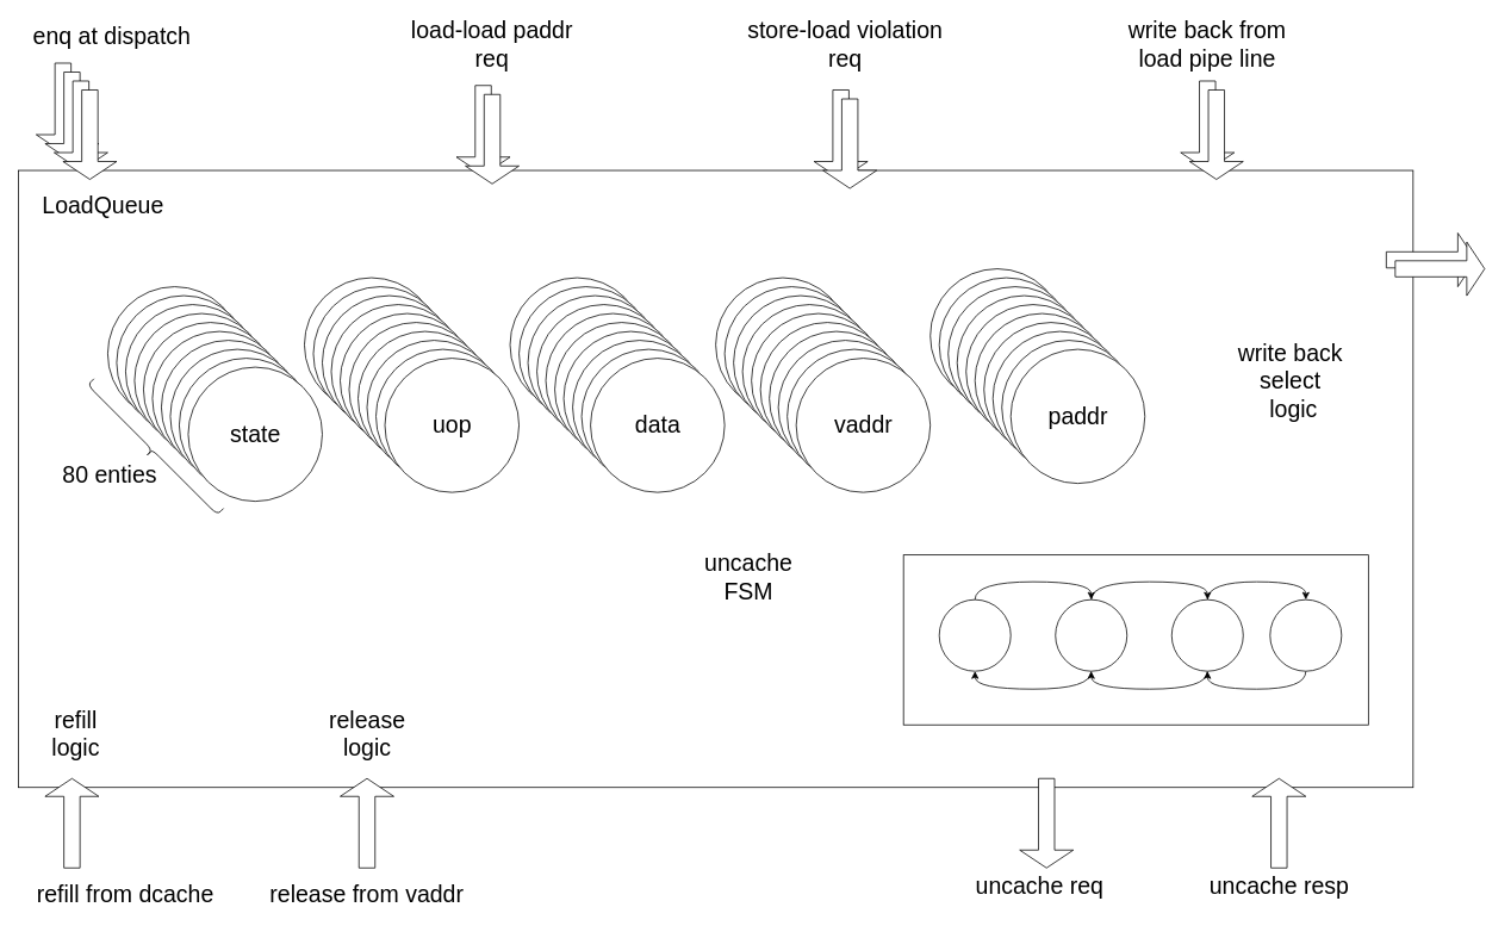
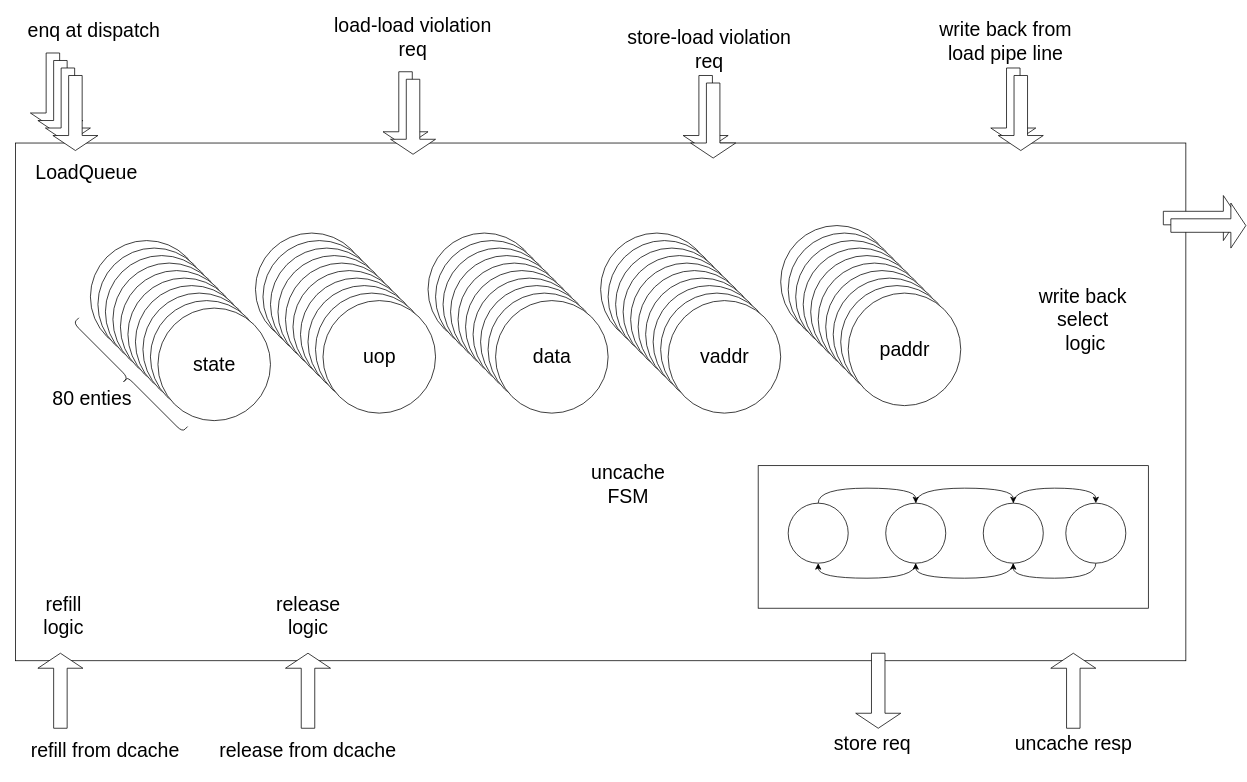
- <mxCell id="70" value="load-load paddr&lt;br&gt;req" style="text;html=1;strokeColor=none;fillColor=none;align=center;verticalAlign=middle;whiteSpace=wrap;rounded=0;fontSize=26;" parent="1" vertex="1"><mxGeometry x="435" y="30" width="230" height="40" as="geometry" /></mxCell>
+ <mxCell id="70" value="load-load violation&lt;br&gt;req" style="text;html=1;strokeColor=none;fillColor=none;align=center;verticalAlign=middle;whiteSpace=wrap;rounded=0;fontSize=26;" parent="1" vertex="1"><mxGeometry x="435" y="30" width="230" height="40" as="geometry" /></mxCell>
- <mxCell id="71" value="store-load violation&lt;br&gt;req" style="text;html=1;strokeColor=none;fillColor=none;align=center;verticalAlign=middle;whiteSpace=wrap;rounded=0;fontSize=26;" parent="1" vertex="1"><mxGeometry x="830" y="30" width="230" height="40" as="geometry" /></mxCell>
+ <mxCell id="71" value="store-load violation&lt;br&gt;req" style="text;html=1;strokeColor=none;fillColor=none;align=center;verticalAlign=middle;whiteSpace=wrap;rounded=0;fontSize=26;" parent="1" vertex="1"><mxGeometry x="830" y="45" width="230" height="40" as="geometry" /></mxCell>
- <mxCell id="61" value="write back from load pipe line" style="text;html=1;strokeColor=none;fillColor=none;align=center;verticalAlign=middle;whiteSpace=wrap;rounded=0;fontSize=26;" parent="1" vertex="1"><mxGeometry x="1250" y="30" width="200" height="40" as="geometry" /></mxCell>
+ <mxCell id="61" value="write back from load pipe line" style="text;html=1;strokeColor=none;fillColor=none;align=center;verticalAlign=middle;whiteSpace=wrap;rounded=0;fontSize=26;" parent="1" vertex="1"><mxGeometry x="1240" y="35" width="200" height="40" as="geometry" /></mxCell>
- <mxCell id="86" value="uncache req" style="text;html=1;strokeColor=none;fillColor=none;align=center;verticalAlign=middle;whiteSpace=wrap;rounded=0;fontSize=26;" parent="1" vertex="1"><mxGeometry x="1080" y="970" width="165" height="40" as="geometry" /></mxCell>
+ <mxCell id="86" value="store req" style="text;html=1;strokeColor=none;fillColor=none;align=center;verticalAlign=middle;whiteSpace=wrap;rounded=0;fontSize=26;" parent="1" vertex="1"><mxGeometry x="1080" y="970" width="165" height="40" as="geometry" /></mxCell>
- <mxCell id="73" value="release from vaddr" style="text;html=1;strokeColor=none;fillColor=none;align=center;verticalAlign=middle;whiteSpace=wrap;rounded=0;fontSize=26;" parent="1" vertex="1"><mxGeometry x="285" y="980" width="250" height="40" as="geometry" /></mxCell>
+ <mxCell id="73" value="release from dcache" style="text;html=1;strokeColor=none;fillColor=none;align=center;verticalAlign=middle;whiteSpace=wrap;rounded=0;fontSize=26;" parent="1" vertex="1"><mxGeometry x="285" y="980" width="250" height="40" as="geometry" /></mxCell>
